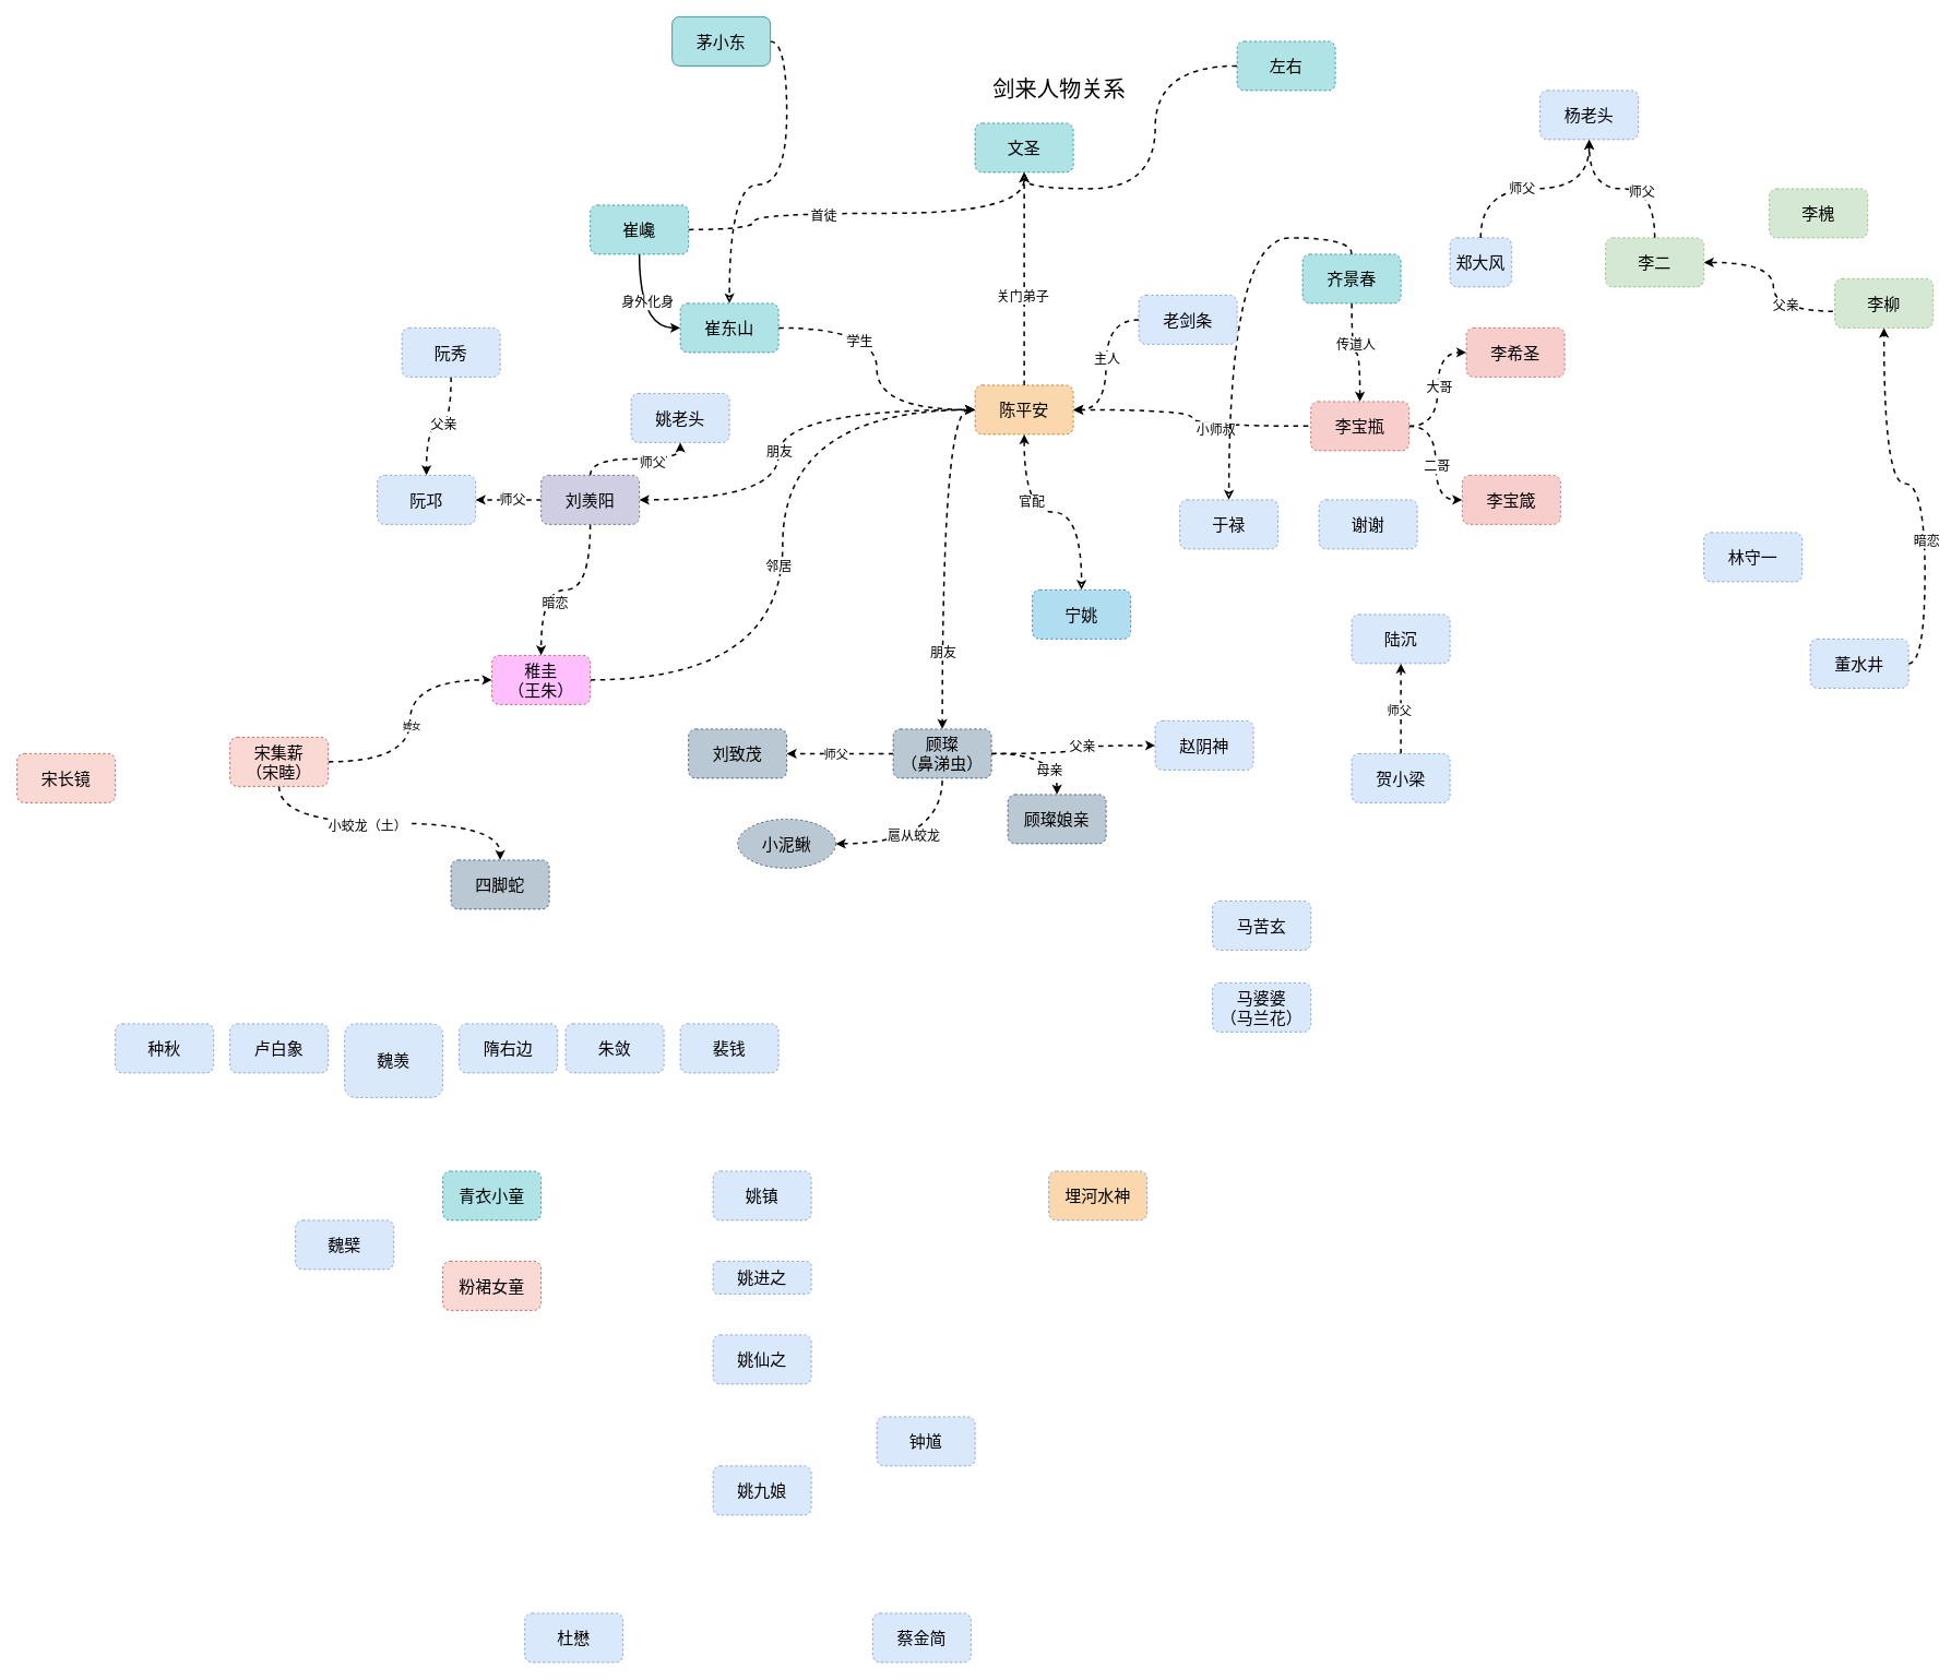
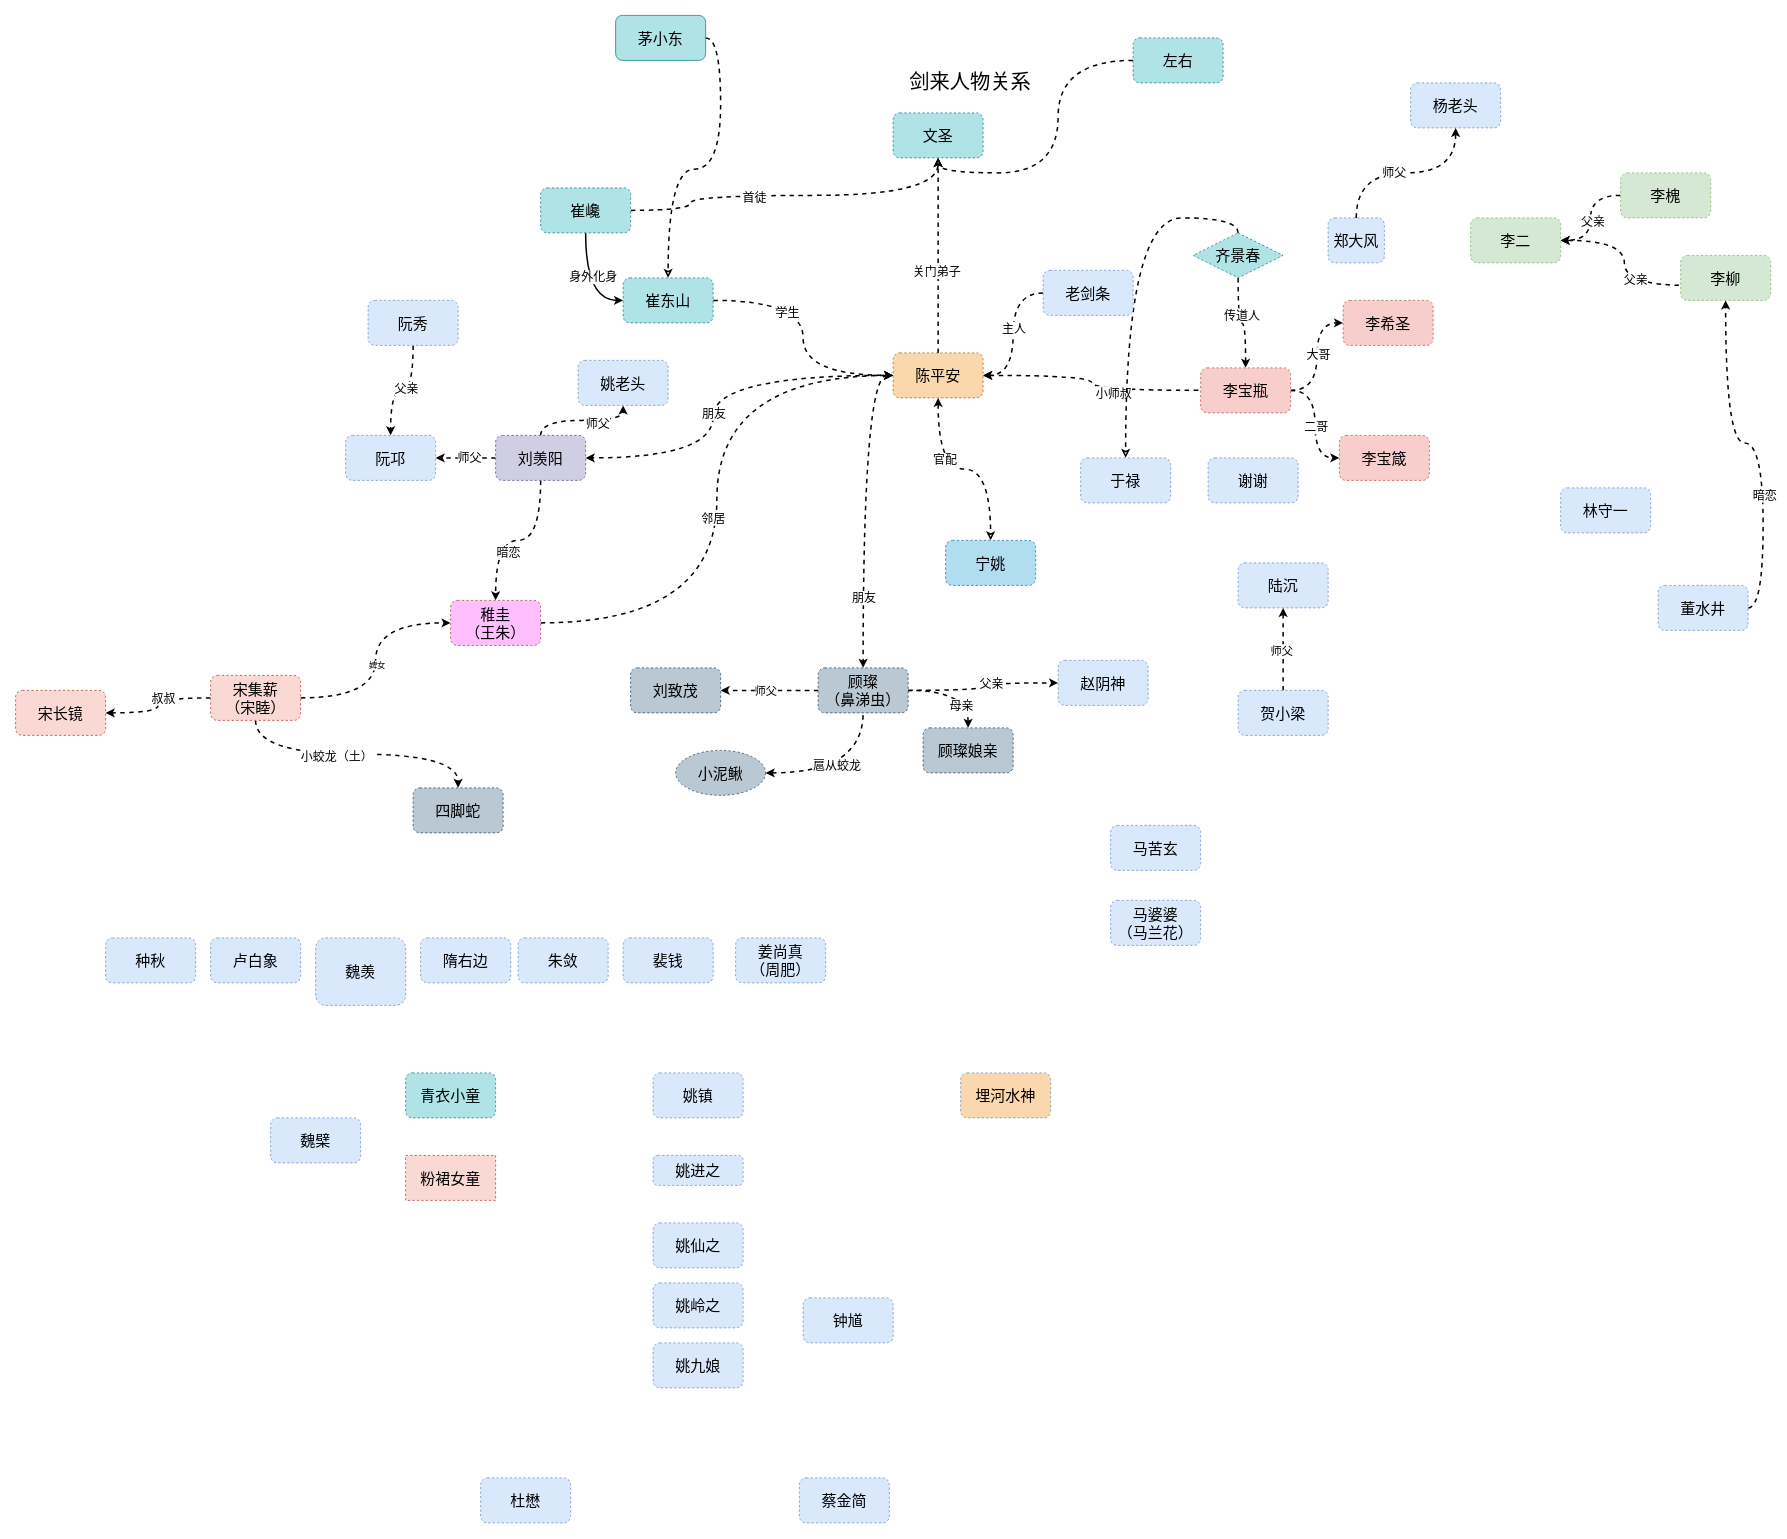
- <mxCell id="56" style="edgeStyle=orthogonalEdgeStyle;rounded=0;orthogonalLoop=1;jettySize=auto;html=1;exitX=0.5;exitY=0;exitDx=0;exitDy=0;entryX=0.5;entryY=1;entryDx=0;entryDy=0;dashed=1;strokeColor=default;strokeWidth=2;align=center;verticalAlign=middle;fontFamily=Helvetica;fontSize=11;fontColor=default;labelBackgroundColor=default;endArrow=classic;curved=1;" edge="1" parent="1" source="58" target="74"><mxGeometry relative="1" as="geometry" /></mxCell>
- <mxCell id="57" value="师父" style="edgeLabel;html=1;align=center;verticalAlign=middle;resizable=0;points=[];fontSize=16;" vertex="1" connectable="0" parent="56"><mxGeometry x="-0.227" y="3" relative="1" as="geometry"><mxPoint as="offset" /></mxGeometry></mxCell>
+ <mxCell id="46" style="edgeStyle=orthogonalEdgeStyle;rounded=0;orthogonalLoop=1;jettySize=auto;html=1;exitX=0;exitY=0.5;exitDx=0;exitDy=0;entryX=1;entryY=0.5;entryDx=0;entryDy=0;dashed=1;strokeColor=default;strokeWidth=2;align=center;verticalAlign=middle;fontFamily=Helvetica;fontSize=11;fontColor=default;labelBackgroundColor=default;endArrow=classic;curved=1;" edge="1" parent="1" source="48" target="58"><mxGeometry relative="1" as="geometry" /></mxCell>
+ <mxCell id="47" value="父亲" style="edgeLabel;html=1;align=center;verticalAlign=middle;resizable=0;points=[];fontSize=16;" vertex="1" connectable="0" parent="46"><mxGeometry x="0.057" y="2" relative="1" as="geometry"><mxPoint as="offset" /></mxGeometry></mxCell>
- <mxCell id="17" value="齐景春" style="rounded=1;whiteSpace=wrap;html=1;fillColor=#b0e3e6;strokeColor=#0e8088;dashed=1;fontSize=20;fontFamily=Helvetica;" vertex="1" parent="1"><mxGeometry x="1590" y="310" width="120" height="60" as="geometry" /></mxCell>
+ <mxCell id="17" value="齐景春" style="rhombus;whiteSpace=wrap;html=1;fillColor=#b0e3e6;strokeColor=#0e8088;dashed=1;fontSize=20;fontFamily=Helvetica;" vertex="1" parent="1"><mxGeometry x="1590" y="310" width="120" height="60" as="geometry" /></mxCell>
+ <mxCell id="35" style="edgeStyle=orthogonalEdgeStyle;rounded=0;orthogonalLoop=1;jettySize=auto;html=1;exitX=0;exitY=0.5;exitDx=0;exitDy=0;entryX=1;entryY=0.5;entryDx=0;entryDy=0;dashed=1;strokeColor=default;strokeWidth=2;align=center;verticalAlign=middle;fontFamily=Helvetica;fontSize=11;fontColor=default;labelBackgroundColor=default;endArrow=classic;curved=1;" edge="1" parent="1" source="37" target="96"><mxGeometry relative="1" as="geometry" /></mxCell>
+ <mxCell id="36" value="叔叔" style="edgeLabel;html=1;align=center;verticalAlign=middle;resizable=0;points=[];fontSize=16;" vertex="1" connectable="0" parent="35"><mxGeometry x="-0.206" relative="1" as="geometry"><mxPoint as="offset" /></mxGeometry></mxCell>
+ <mxCell id="104" value="姜尚真&lt;div&gt;（周肥）&lt;/div&gt;" style="rounded=1;whiteSpace=wrap;html=1;fillColor=#dae8fc;strokeColor=#6c8ebf;dashed=1;fontSize=20;fontFamily=Helvetica;" vertex="1" parent="1"><mxGeometry x="980" y="1250" width="120" height="60" as="geometry" /></mxCell>
- <mxCell id="117" value="粉裙女童" style="rounded=1;whiteSpace=wrap;html=1;fillColor=#fad9d5;strokeColor=#ae4132;dashed=1;fontSize=20;fontFamily=Helvetica;" vertex="1" parent="1"><mxGeometry x="540" y="1540" width="120" height="60" as="geometry" /></mxCell>
+ <mxCell id="117" value="粉裙女童" style="whiteSpace=wrap;html=1;fillColor=#fad9d5;strokeColor=#ae4132;dashed=1;fontSize=20;fontFamily=Helvetica;rounded=0;" vertex="1" parent="1"><mxGeometry x="540" y="1540" width="120" height="60" as="geometry" /></mxCell>
+ <mxCell id="119" value="姚岭之" style="rounded=1;whiteSpace=wrap;html=1;fillColor=#dae8fc;strokeColor=#6c8ebf;dashed=1;fontSize=20;fontFamily=Helvetica;" vertex="1" parent="1"><mxGeometry x="870" y="1710" width="120" height="60" as="geometry" /></mxCell>
